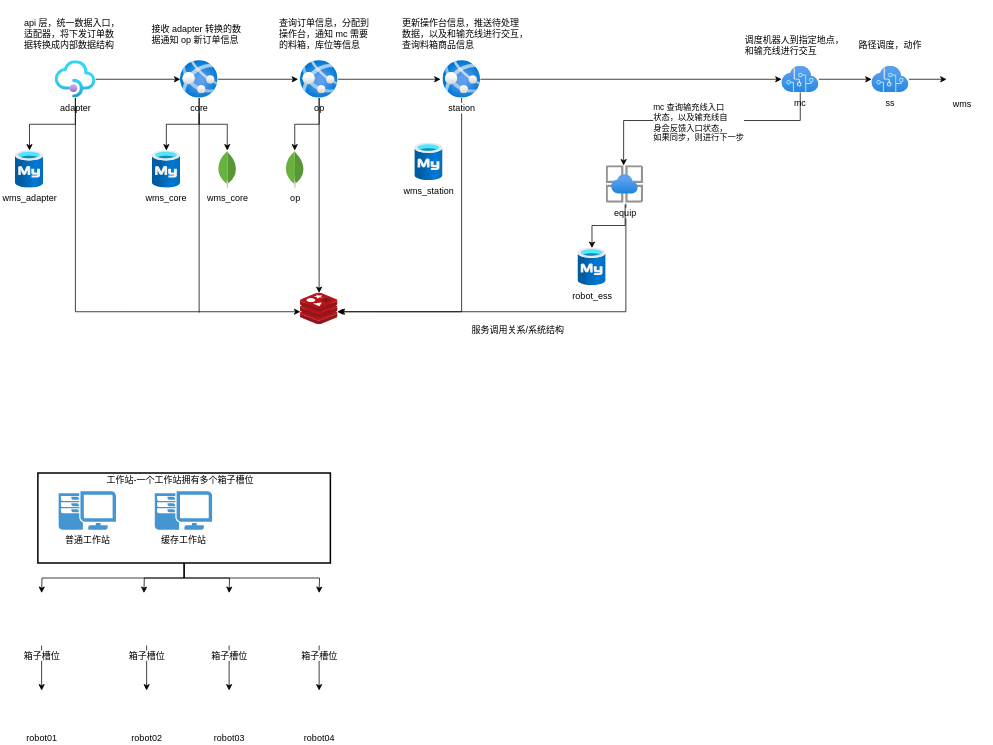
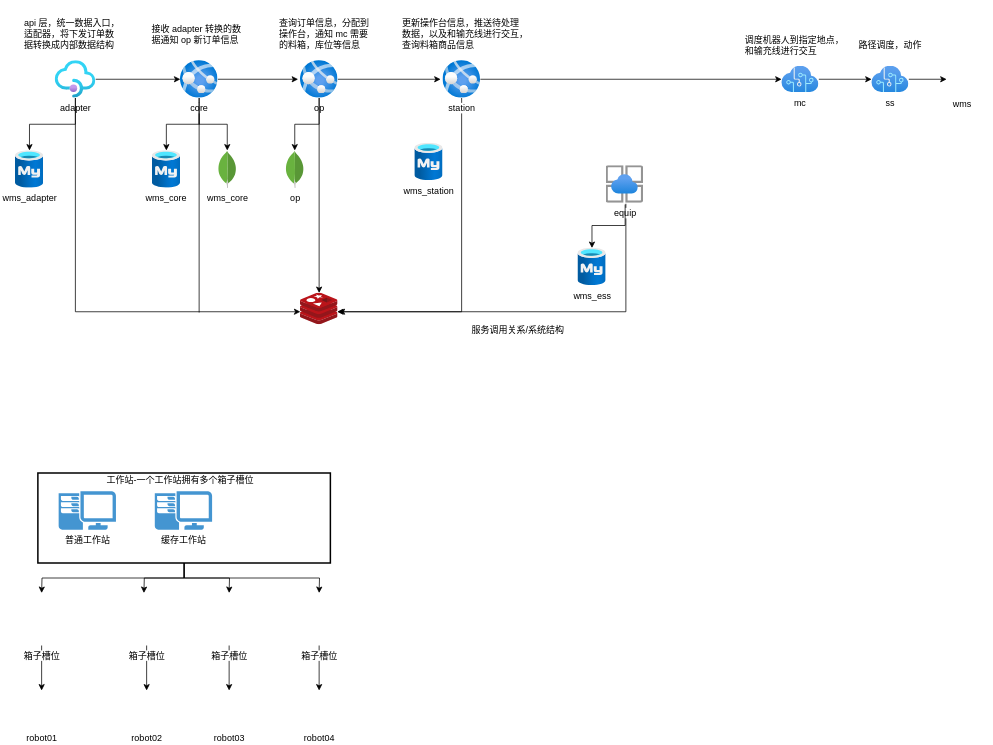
- <mxCell id="43" value="" style="edgeStyle=orthogonalEdgeStyle;rounded=0;orthogonalLoop=1;jettySize=auto;html=1;endArrow=classic;endFill=1;align=left;" parent="7" source="37" target="42" edge="1"><mxGeometry as="geometry"><mxPoint x="811" y="196" as="targetPoint" /><Array as="points"><mxPoint x="1047" y="140" /><mxPoint x="811" y="140" /></Array></mxGeometry></mxCell>
- <mxCell id="44" value="&lt;span style=&quot;font-family: &amp;#34;helvetica&amp;#34;&quot;&gt;mc&amp;nbsp;查询输充线入口&lt;/span&gt;&lt;br style=&quot;font-family: &amp;#34;helvetica&amp;#34;&quot;&gt;&lt;span style=&quot;font-family: &amp;#34;helvetica&amp;#34;&quot;&gt;状态，以及输充线自&lt;/span&gt;&lt;br style=&quot;font-family: &amp;#34;helvetica&amp;#34;&quot;&gt;&lt;span style=&quot;font-family: &amp;#34;helvetica&amp;#34;&quot;&gt;身会反馈入口状态，&lt;/span&gt;&lt;br style=&quot;font-family: &amp;#34;helvetica&amp;#34;&quot;&gt;&lt;span style=&quot;font-family: &amp;#34;helvetica&amp;#34;&quot;&gt;如果同步，则进行下一步&lt;/span&gt;" style="edgeLabel;html=1;align=left;verticalAlign=middle;resizable=0;points=[];" parent="43" vertex="1" connectable="0"><mxGeometry x="0.233" y="2" relative="1" as="geometry"><mxPoint x="-30" as="offset" /></mxGeometry></mxCell>
- <mxCell id="45" value="robot_ess" style="aspect=fixed;html=1;points=[];align=center;image;fontSize=12;image=img/lib/azure2/databases/Azure_Database_MySQL_Server.svg;strokeWidth=2;" parent="7" vertex="1"><mxGeometry x="750" y="310" width="37.5" height="50" as="geometry" /></mxCell>
+ <mxCell id="45" value="wms_ess" style="aspect=fixed;html=1;points=[];align=center;image;fontSize=12;image=img/lib/azure2/databases/Azure_Database_MySQL_Server.svg;strokeWidth=2;" parent="7" vertex="1"><mxGeometry x="750" y="310" width="37.5" height="50" as="geometry" /></mxCell>
